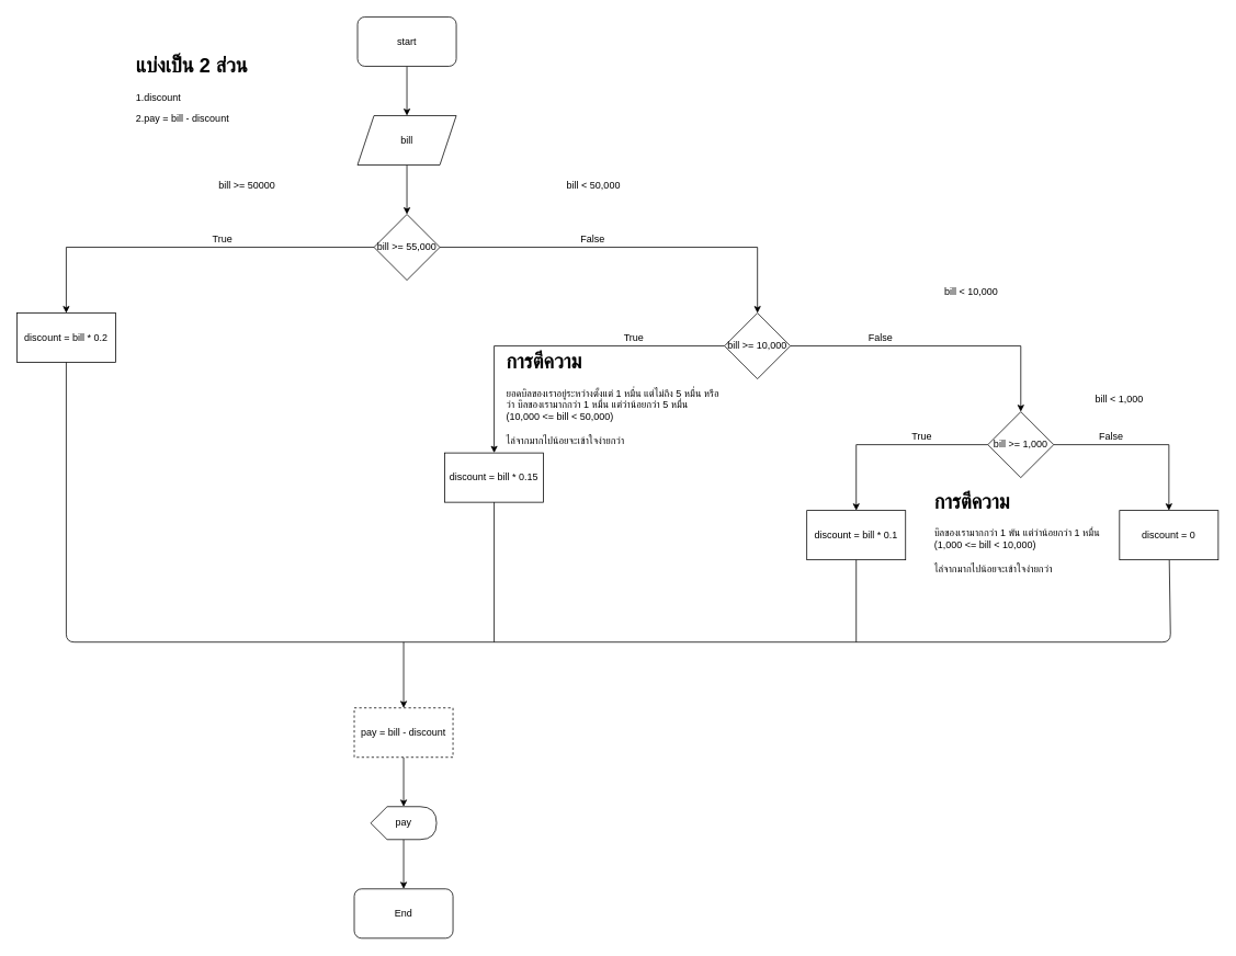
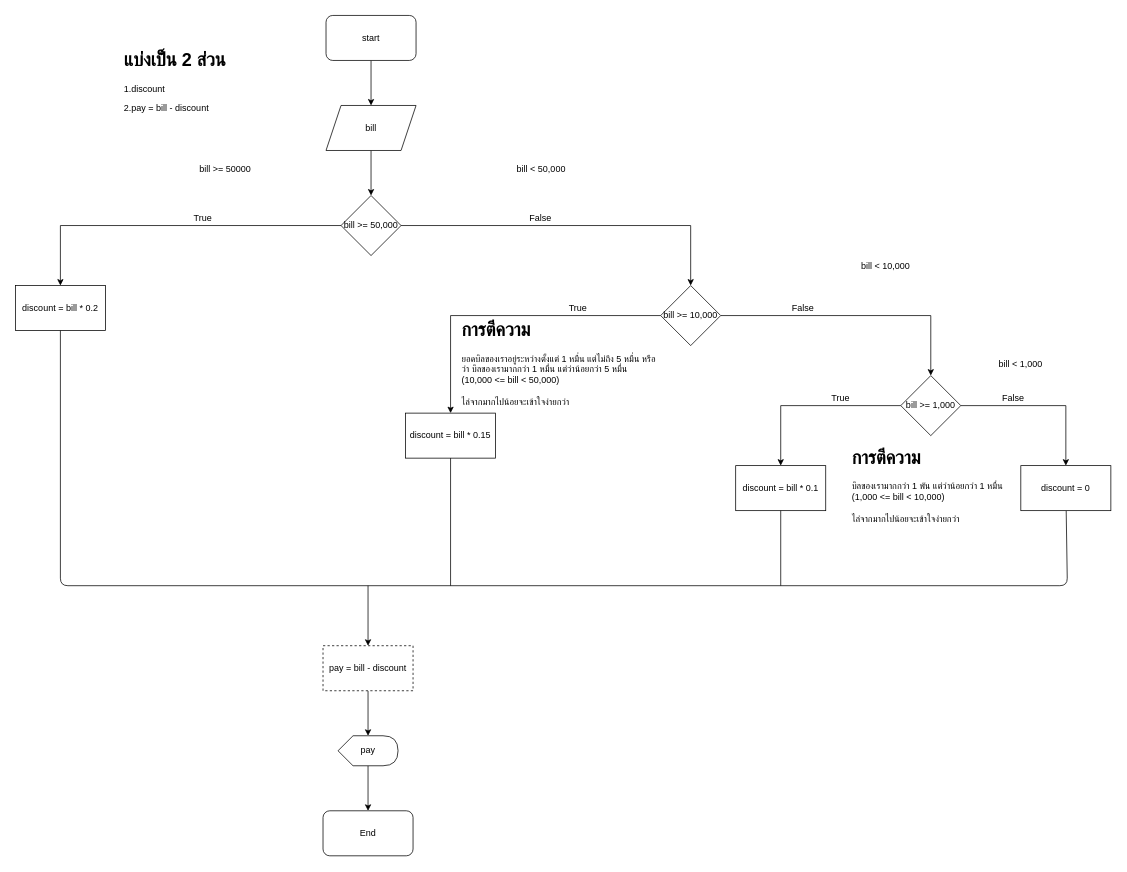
- <mxCell id="8" value="bill &amp;gt;= 55,000" style="rhombus;whiteSpace=wrap;html=1;" vertex="1" parent="1"><mxGeometry x="454" y="260" width="80" height="80" as="geometry" /></mxCell>
+ <mxCell id="8" value="bill &amp;gt;= 50,000" style="rhombus;whiteSpace=wrap;html=1;" vertex="1" parent="1"><mxGeometry x="454" y="260" width="80" height="80" as="geometry" /></mxCell>
